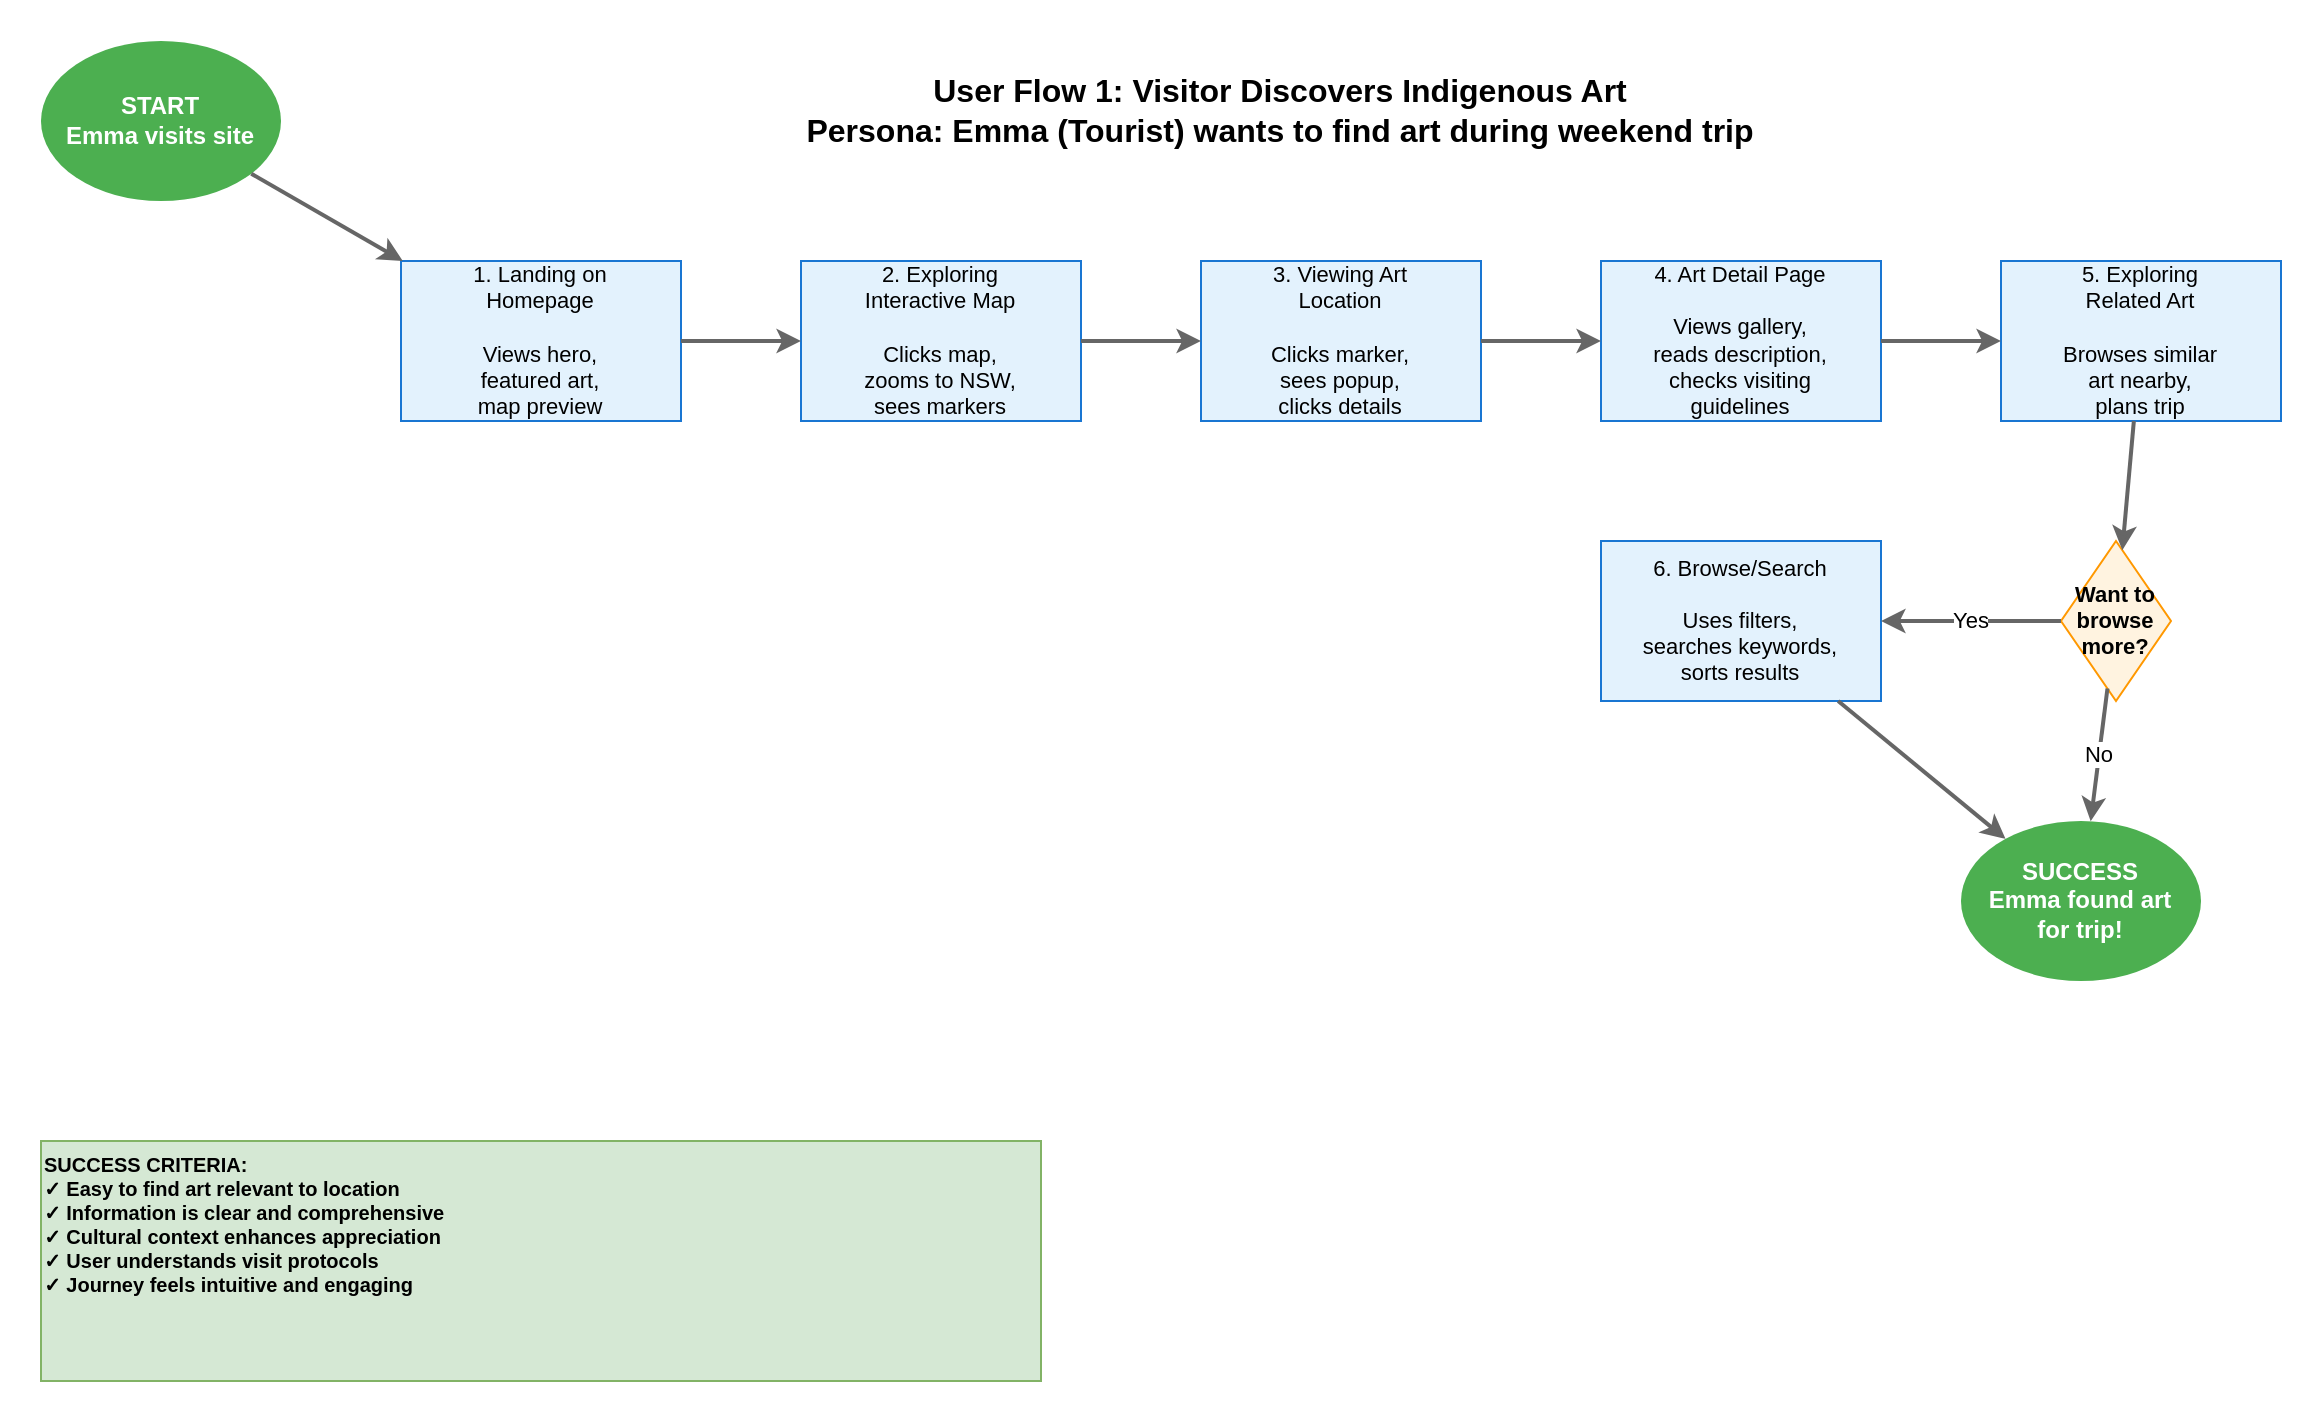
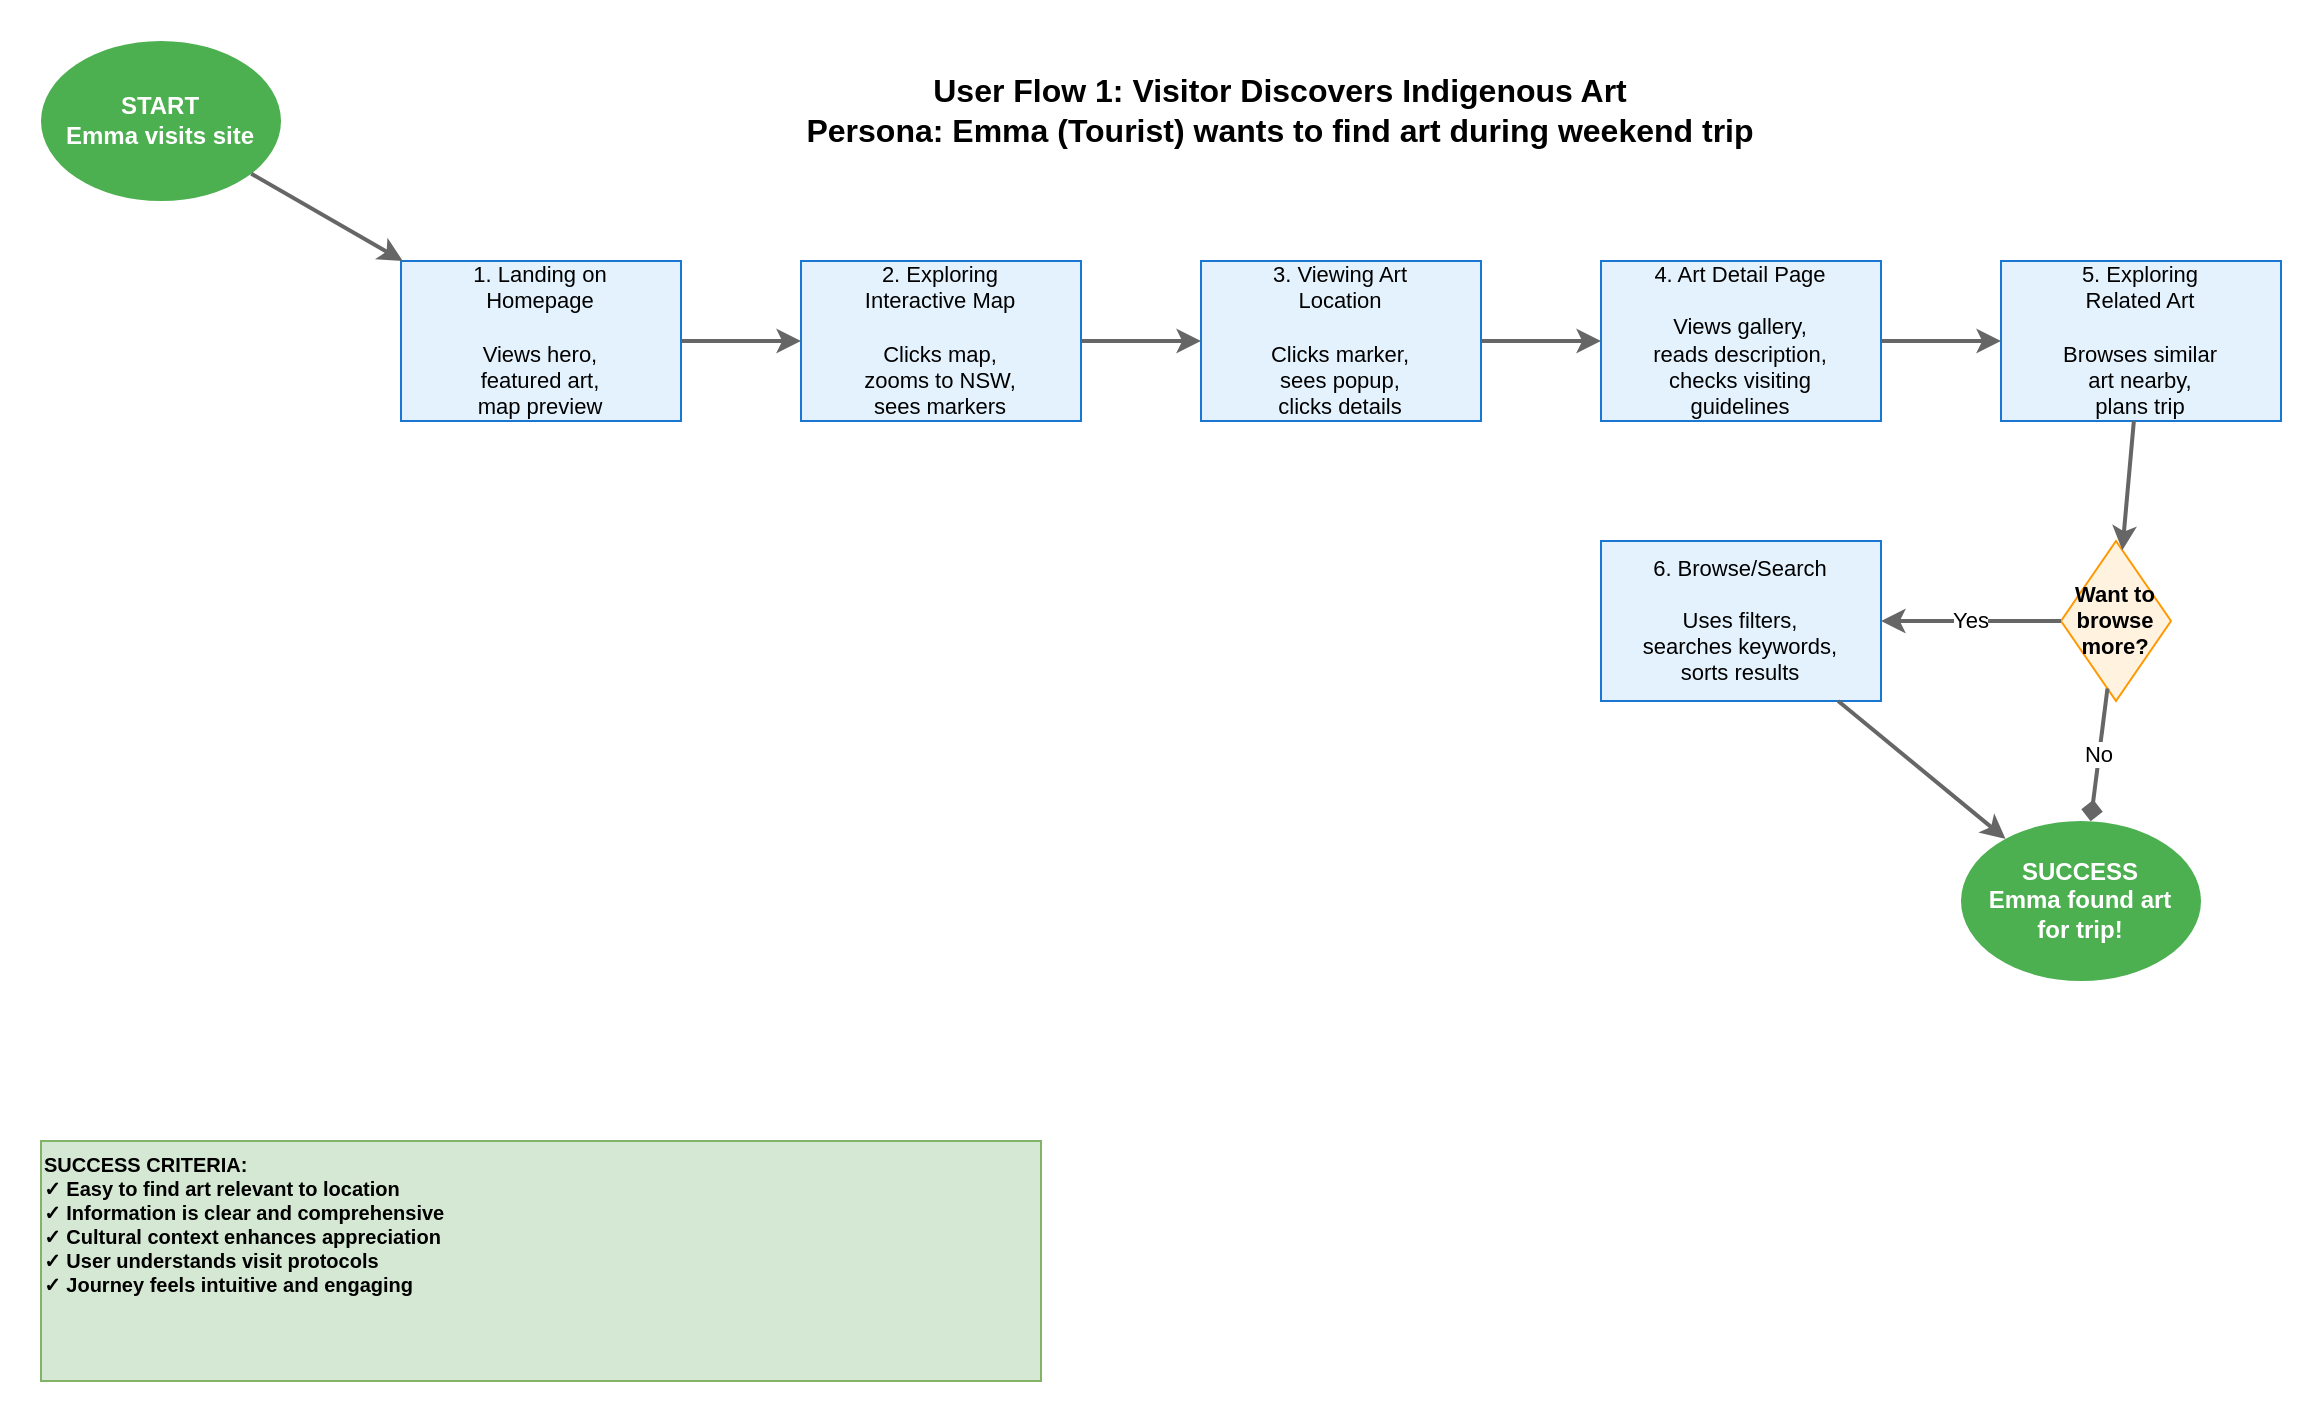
- <mxCell id="19" value="No" style="endArrow=classic;html=1;strokeWidth=2;strokeColor=#666666;" edge="1" parent="1" source="9" target="11"><mxGeometry width="50" height="50" relative="1" as="geometry" /></mxCell>
+ <mxCell id="19" value="No" style="endArrow=diamond;html=1;strokeWidth=2;strokeColor=#666666;" edge="1" parent="1" source="9" target="11"><mxGeometry width="50" height="50" relative="1" as="geometry" /></mxCell>
